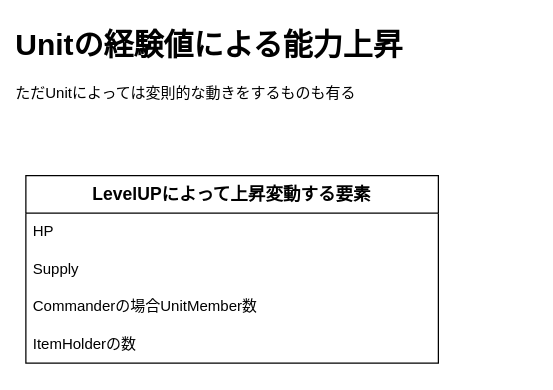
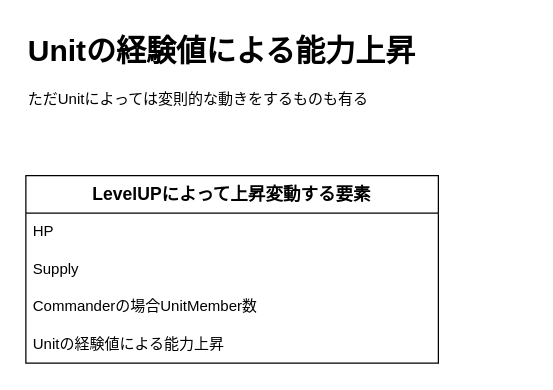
- <mxCell id="2" value="&lt;h1 style=&quot;margin-top: 0px;&quot;&gt;Unitの経験値による能力上昇&lt;/h1&gt;&lt;div&gt;ただUnitによっては変則的な動きをするものも有る&lt;/div&gt;" style="text;html=1;whiteSpace=wrap;overflow=hidden;rounded=0;" vertex="1" parent="1"><mxGeometry x="10" y="15" width="400" height="70" as="geometry" /></mxCell>
+ <mxCell id="2" value="&lt;h1 style=&quot;margin-top: 0px;&quot;&gt;Unitの経験値による能力上昇&lt;/h1&gt;&lt;div&gt;ただUnitによっては変則的な動きをするものも有る&lt;/div&gt;" style="text;html=1;whiteSpace=wrap;overflow=hidden;rounded=0;" vertex="1" parent="1"><mxGeometry x="20" y="20" width="400" height="70" as="geometry" /></mxCell>
- <mxCell id="7" value="ItemHolderの数" style="text;strokeColor=none;fillColor=none;align=left;verticalAlign=middle;spacingLeft=4;spacingRight=4;overflow=hidden;points=[[0,0.5],[1,0.5]];portConstraint=eastwest;rotatable=0;whiteSpace=wrap;html=1;" vertex="1" parent="3"><mxGeometry y="120" width="330" height="30" as="geometry" /></mxCell>
+ <mxCell id="7" value="Unitの経験値による能力上昇" style="text;strokeColor=none;fillColor=none;align=left;verticalAlign=middle;spacingLeft=4;spacingRight=4;overflow=hidden;points=[[0,0.5],[1,0.5]];portConstraint=eastwest;rotatable=0;whiteSpace=wrap;html=1;" vertex="1" parent="3"><mxGeometry y="120" width="330" height="30" as="geometry" /></mxCell>
